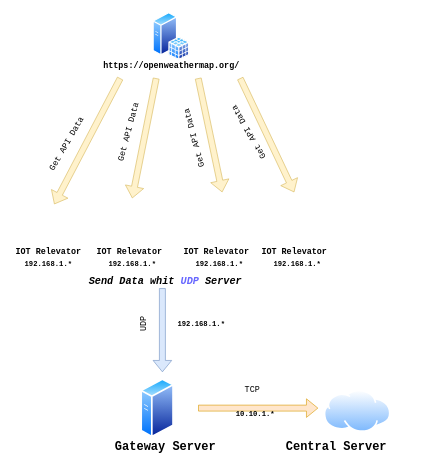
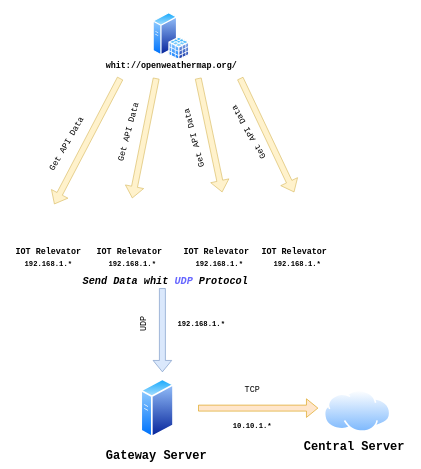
- <mxCell id="3" value="https://openweathermap.org/" style="text;html=1;align=center;verticalAlign=middle;resizable=0;points=[];autosize=1;fontStyle=1;fontFamily=Courier New;fontSize=14;" vertex="1" parent="1"><mxGeometry x="170" y="100" width="230" height="20" as="geometry" /></mxCell>
+ <mxCell id="3" value="whit://openweathermap.org/" style="text;html=1;align=center;verticalAlign=middle;resizable=0;points=[];autosize=1;fontStyle=1;fontFamily=Courier New;fontSize=14;" vertex="1" parent="1"><mxGeometry x="170" y="100" width="230" height="20" as="geometry" /></mxCell>
- <mxCell id="13" value="&lt;font style=&quot;font-size: 17px&quot;&gt;&lt;i&gt;&lt;b&gt;Send Data whit &lt;font color=&quot;#6666FF&quot;&gt;UDP &lt;/font&gt;Server&lt;/b&gt;&lt;/i&gt;&lt;/font&gt;" style="text;html=1;align=center;verticalAlign=middle;resizable=0;points=[];autosize=1;fontSize=14;fontFamily=Courier New;" vertex="1" parent="1"><mxGeometry x="130" y="460" width="290" height="20" as="geometry" /></mxCell>
+ <mxCell id="13" value="&lt;font style=&quot;font-size: 17px&quot;&gt;&lt;i&gt;&lt;b&gt;Send Data whit &lt;font color=&quot;#6666FF&quot;&gt;UDP &lt;/font&gt;Protocol&lt;/b&gt;&lt;/i&gt;&lt;/font&gt;" style="text;html=1;align=center;verticalAlign=middle;resizable=0;points=[];autosize=1;fontSize=14;fontFamily=Courier New;" vertex="1" parent="1"><mxGeometry x="130" y="460" width="290" height="20" as="geometry" /></mxCell>
- <mxCell id="34" value="10.10.1.*" style="text;html=1;align=center;verticalAlign=middle;resizable=0;points=[];autosize=1;fontStyle=1;fontFamily=Courier New;fontSize=12;" vertex="1" parent="1"><mxGeometry x="385" y="680" width="80" height="20" as="geometry" /></mxCell>
+ <mxCell id="34" value="10.10.1.*" style="text;html=1;align=center;verticalAlign=middle;resizable=0;points=[];autosize=1;fontStyle=1;fontFamily=Courier New;fontSize=12;" vertex="1" parent="1"><mxGeometry x="380" y="700" width="80" height="20" as="geometry" /></mxCell>
- <mxCell id="14" value="&lt;b style=&quot;font-size: 20px&quot;&gt;Gateway Server&lt;br&gt;&lt;/b&gt;" style="text;html=1;align=center;verticalAlign=middle;resizable=0;points=[];autosize=1;fontSize=20;fontFamily=Courier New;" vertex="1" parent="1"><mxGeometry x="185" y="730" width="180" height="30" as="geometry" /></mxCell>
+ <mxCell id="14" value="&lt;b style=&quot;font-size: 20px&quot;&gt;Gateway Server&lt;br&gt;&lt;/b&gt;" style="text;html=1;align=center;verticalAlign=middle;resizable=0;points=[];autosize=1;fontSize=20;fontFamily=Courier New;" vertex="1" parent="1"><mxGeometry x="170" y="745" width="180" height="30" as="geometry" /></mxCell>
- <mxCell id="27" value="&lt;b style=&quot;font-size: 20px&quot;&gt;Central Server&lt;br&gt;&lt;/b&gt;" style="text;html=1;align=center;verticalAlign=middle;resizable=0;points=[];autosize=1;fontSize=20;fontFamily=Courier New;" vertex="1" parent="1"><mxGeometry x="470" y="730" width="180" height="30" as="geometry" /></mxCell>
+ <mxCell id="27" value="&lt;b style=&quot;font-size: 20px&quot;&gt;Central Server&lt;br&gt;&lt;/b&gt;" style="text;html=1;align=center;verticalAlign=middle;resizable=0;points=[];autosize=1;fontSize=20;fontFamily=Courier New;" vertex="1" parent="1"><mxGeometry x="500" y="730" width="180" height="30" as="geometry" /></mxCell>
